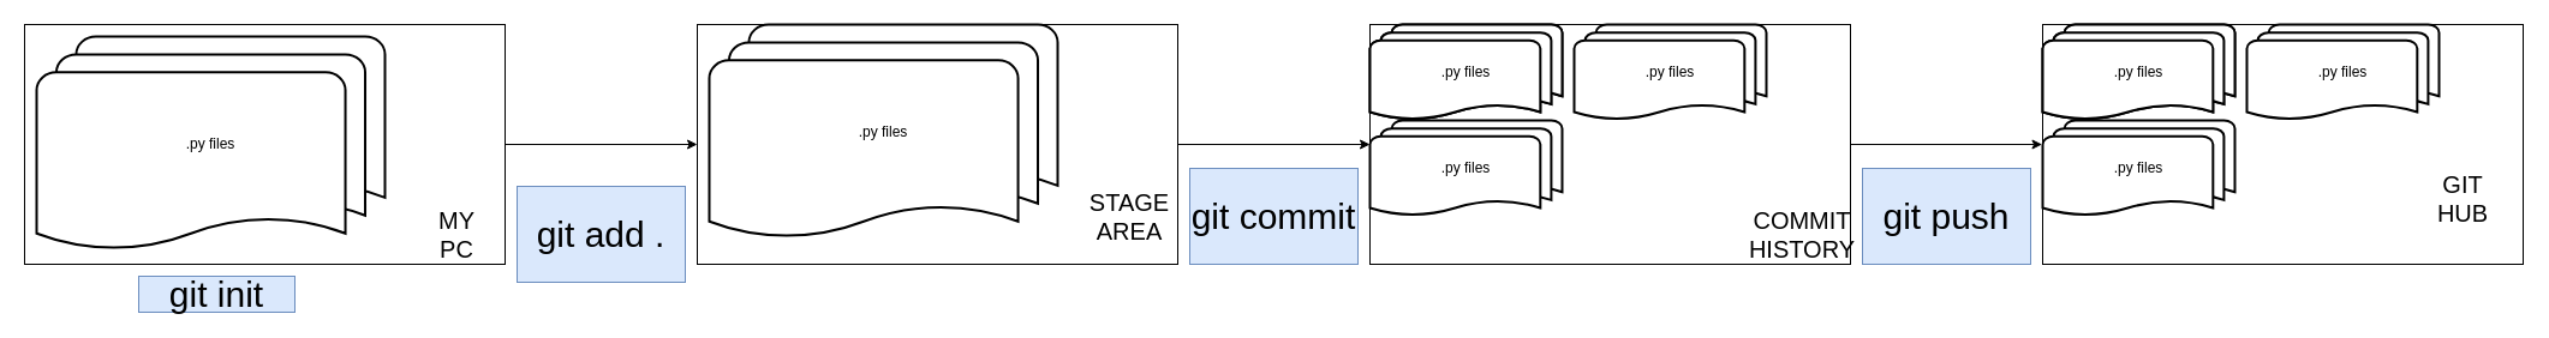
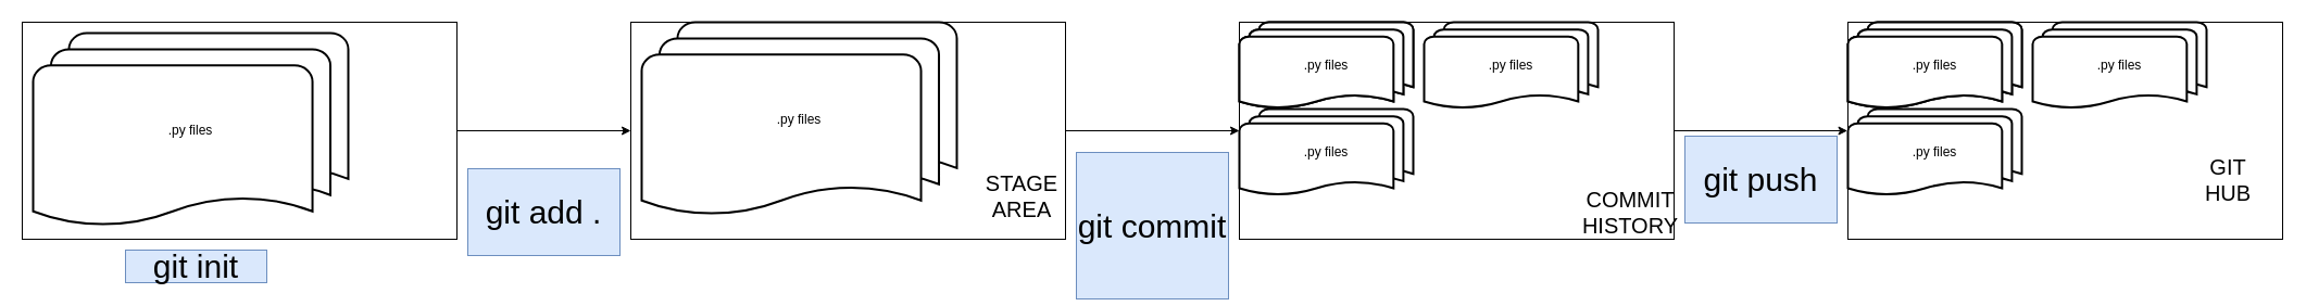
- <mxCell id="11" value="git commit" style="text;html=1;strokeColor=#6c8ebf;fillColor=#dae8fc;align=center;verticalAlign=middle;whiteSpace=wrap;rounded=0;fontSize=30;" vertex="1" parent="1"><mxGeometry x="990" y="140" width="140" height="80" as="geometry" /></mxCell>
+ <mxCell id="11" value="git commit" style="text;html=1;strokeColor=#6c8ebf;fillColor=#dae8fc;align=center;verticalAlign=middle;whiteSpace=wrap;rounded=0;fontSize=30;" vertex="1" parent="1"><mxGeometry x="990" y="140" width="140" height="135" as="geometry" /></mxCell>
- <mxCell id="27" value="git push" style="text;html=1;strokeColor=#6c8ebf;fillColor=#dae8fc;align=center;verticalAlign=middle;whiteSpace=wrap;rounded=0;fontSize=30;" vertex="1" parent="1"><mxGeometry x="1550" y="140" width="140" height="80" as="geometry" /></mxCell>
+ <mxCell id="27" value="git push" style="text;html=1;strokeColor=#6c8ebf;fillColor=#dae8fc;align=center;verticalAlign=middle;whiteSpace=wrap;rounded=0;fontSize=30;" vertex="1" parent="1"><mxGeometry x="1550" y="125" width="140" height="80" as="geometry" /></mxCell>
- <mxCell id="4" value="MY PC" style="text;html=1;strokeColor=none;fillColor=none;align=center;verticalAlign=middle;whiteSpace=wrap;rounded=0;fontSize=20;" vertex="1" parent="1"><mxGeometry x="350" y="180" width="60" height="30" as="geometry" /></mxCell>
